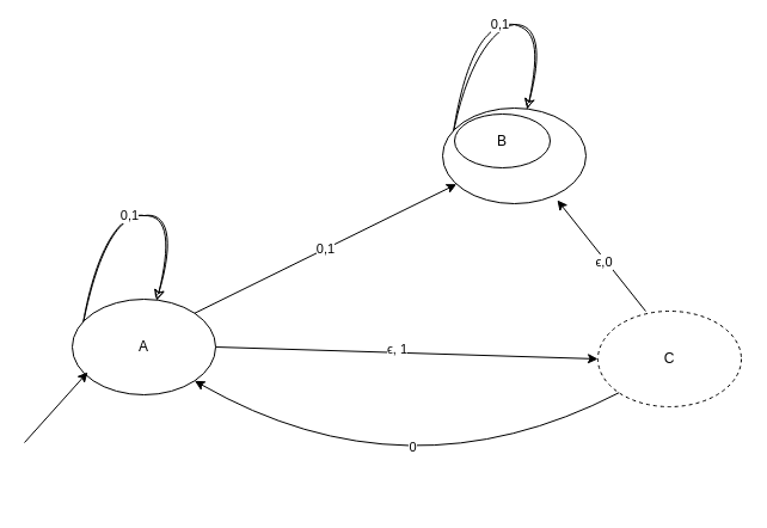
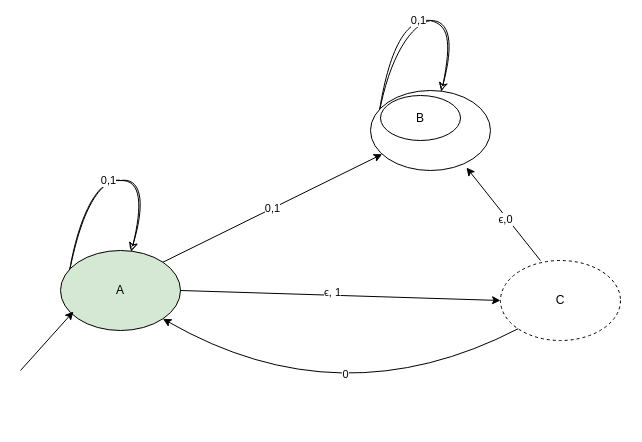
- <mxCell id="6" value="A" style="ellipse;whiteSpace=wrap;html=1;" vertex="1" parent="1"><mxGeometry x="60" y="250" width="120" height="80" as="geometry" /></mxCell>
+ <mxCell id="6" value="A" style="ellipse;whiteSpace=wrap;html=1;fillColor=#d5e8d4;" vertex="1" parent="1"><mxGeometry x="60" y="250" width="120" height="80" as="geometry" /></mxCell>
